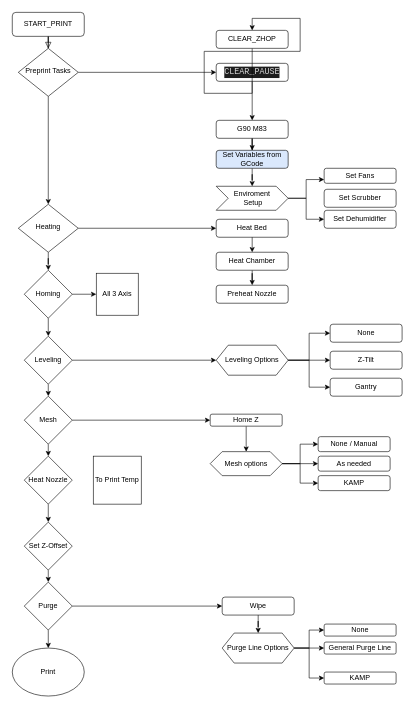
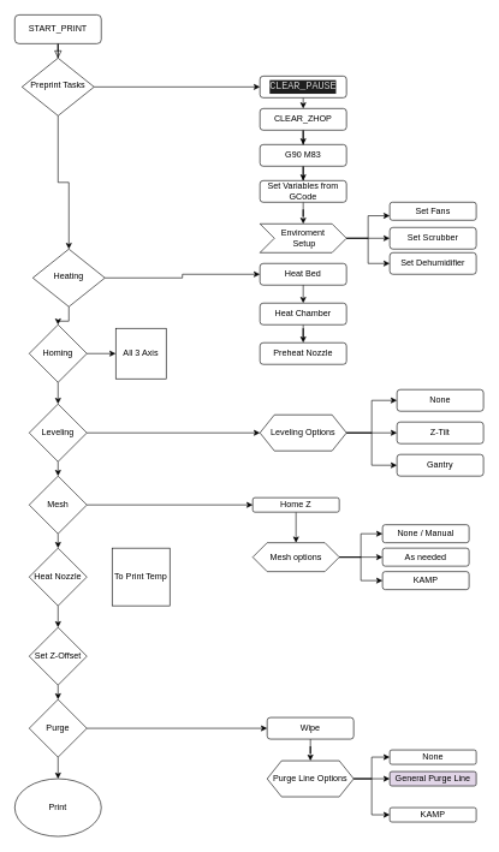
- <mxCell id="67" value="CLEAR_ZHOP" style="rounded=1;whiteSpace=wrap;html=1;" vertex="1" parent="1"><mxGeometry x="360" y="50" width="120" height="30" as="geometry" /></mxCell>
+ <mxCell id="67" value="CLEAR_ZHOP" style="rounded=1;whiteSpace=wrap;html=1;" vertex="1" parent="1"><mxGeometry x="360" y="150" width="120" height="30" as="geometry" /></mxCell>
- <mxCell id="60" value="Set Variables from GCode" style="rounded=1;whiteSpace=wrap;html=1;fillColor=#dae8fc;" vertex="1" parent="1"><mxGeometry x="360" y="250" width="120" height="30" as="geometry" /></mxCell>
+ <mxCell id="60" value="Set Variables from GCode" style="rounded=1;whiteSpace=wrap;html=1;" vertex="1" parent="1"><mxGeometry x="360" y="250" width="120" height="30" as="geometry" /></mxCell>
+ <mxCell id="56" style="edgeStyle=orthogonalEdgeStyle;rounded=0;orthogonalLoop=1;jettySize=auto;html=1;entryX=0;entryY=0.5;entryDx=0;entryDy=0;" edge="1" parent="1" source="58" target="64"><mxGeometry relative="1" as="geometry" /></mxCell>
- <mxCell id="9" value="Heating" style="rhombus;whiteSpace=wrap;html=1;shadow=0;fontFamily=Helvetica;fontSize=12;align=center;strokeWidth=1;spacing=6;spacingTop=-4;" parent="1" vertex="1"><mxGeometry x="30" y="340" width="100" height="80" as="geometry" /></mxCell>
+ <mxCell id="9" value="Heating" style="rhombus;whiteSpace=wrap;html=1;shadow=0;fontFamily=Helvetica;fontSize=12;align=center;strokeWidth=1;spacing=6;spacingTop=-4;" parent="1" vertex="1"><mxGeometry x="45" y="345" width="100" height="80" as="geometry" /></mxCell>
- <mxCell id="49" value="General Purge Line" style="rounded=1;whiteSpace=wrap;html=1;" vertex="1" parent="1"><mxGeometry x="540" y="1070" width="120" height="20" as="geometry" /></mxCell>
+ <mxCell id="49" value="General Purge Line" style="rounded=1;whiteSpace=wrap;html=1;fillColor=#e1d5e7;" vertex="1" parent="1"><mxGeometry x="540" y="1070" width="120" height="20" as="geometry" /></mxCell>
